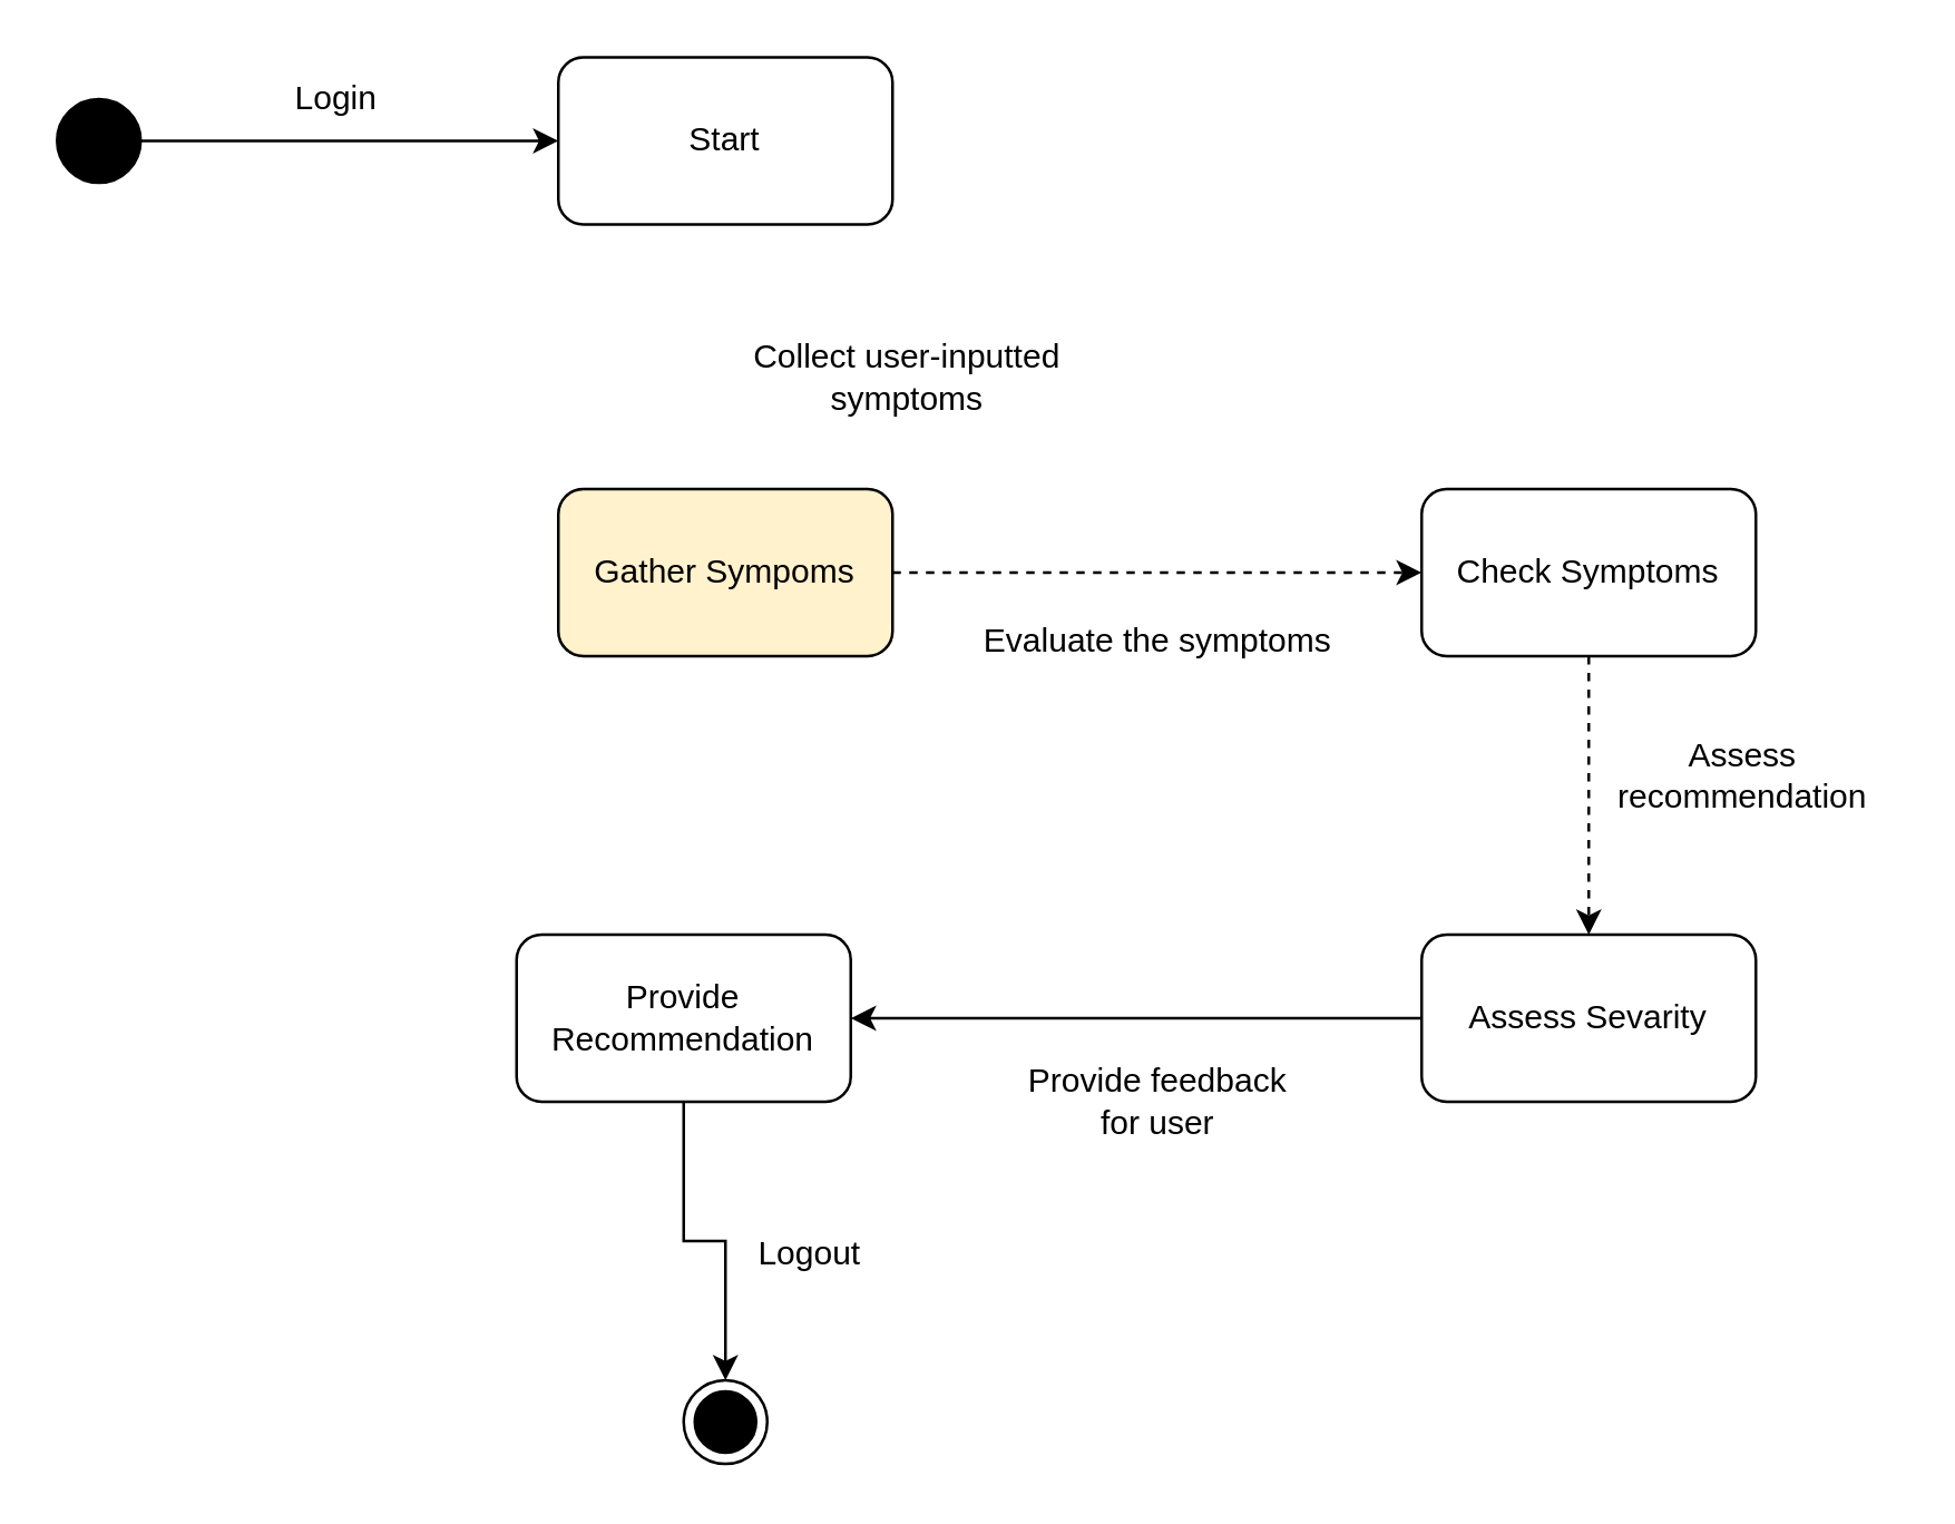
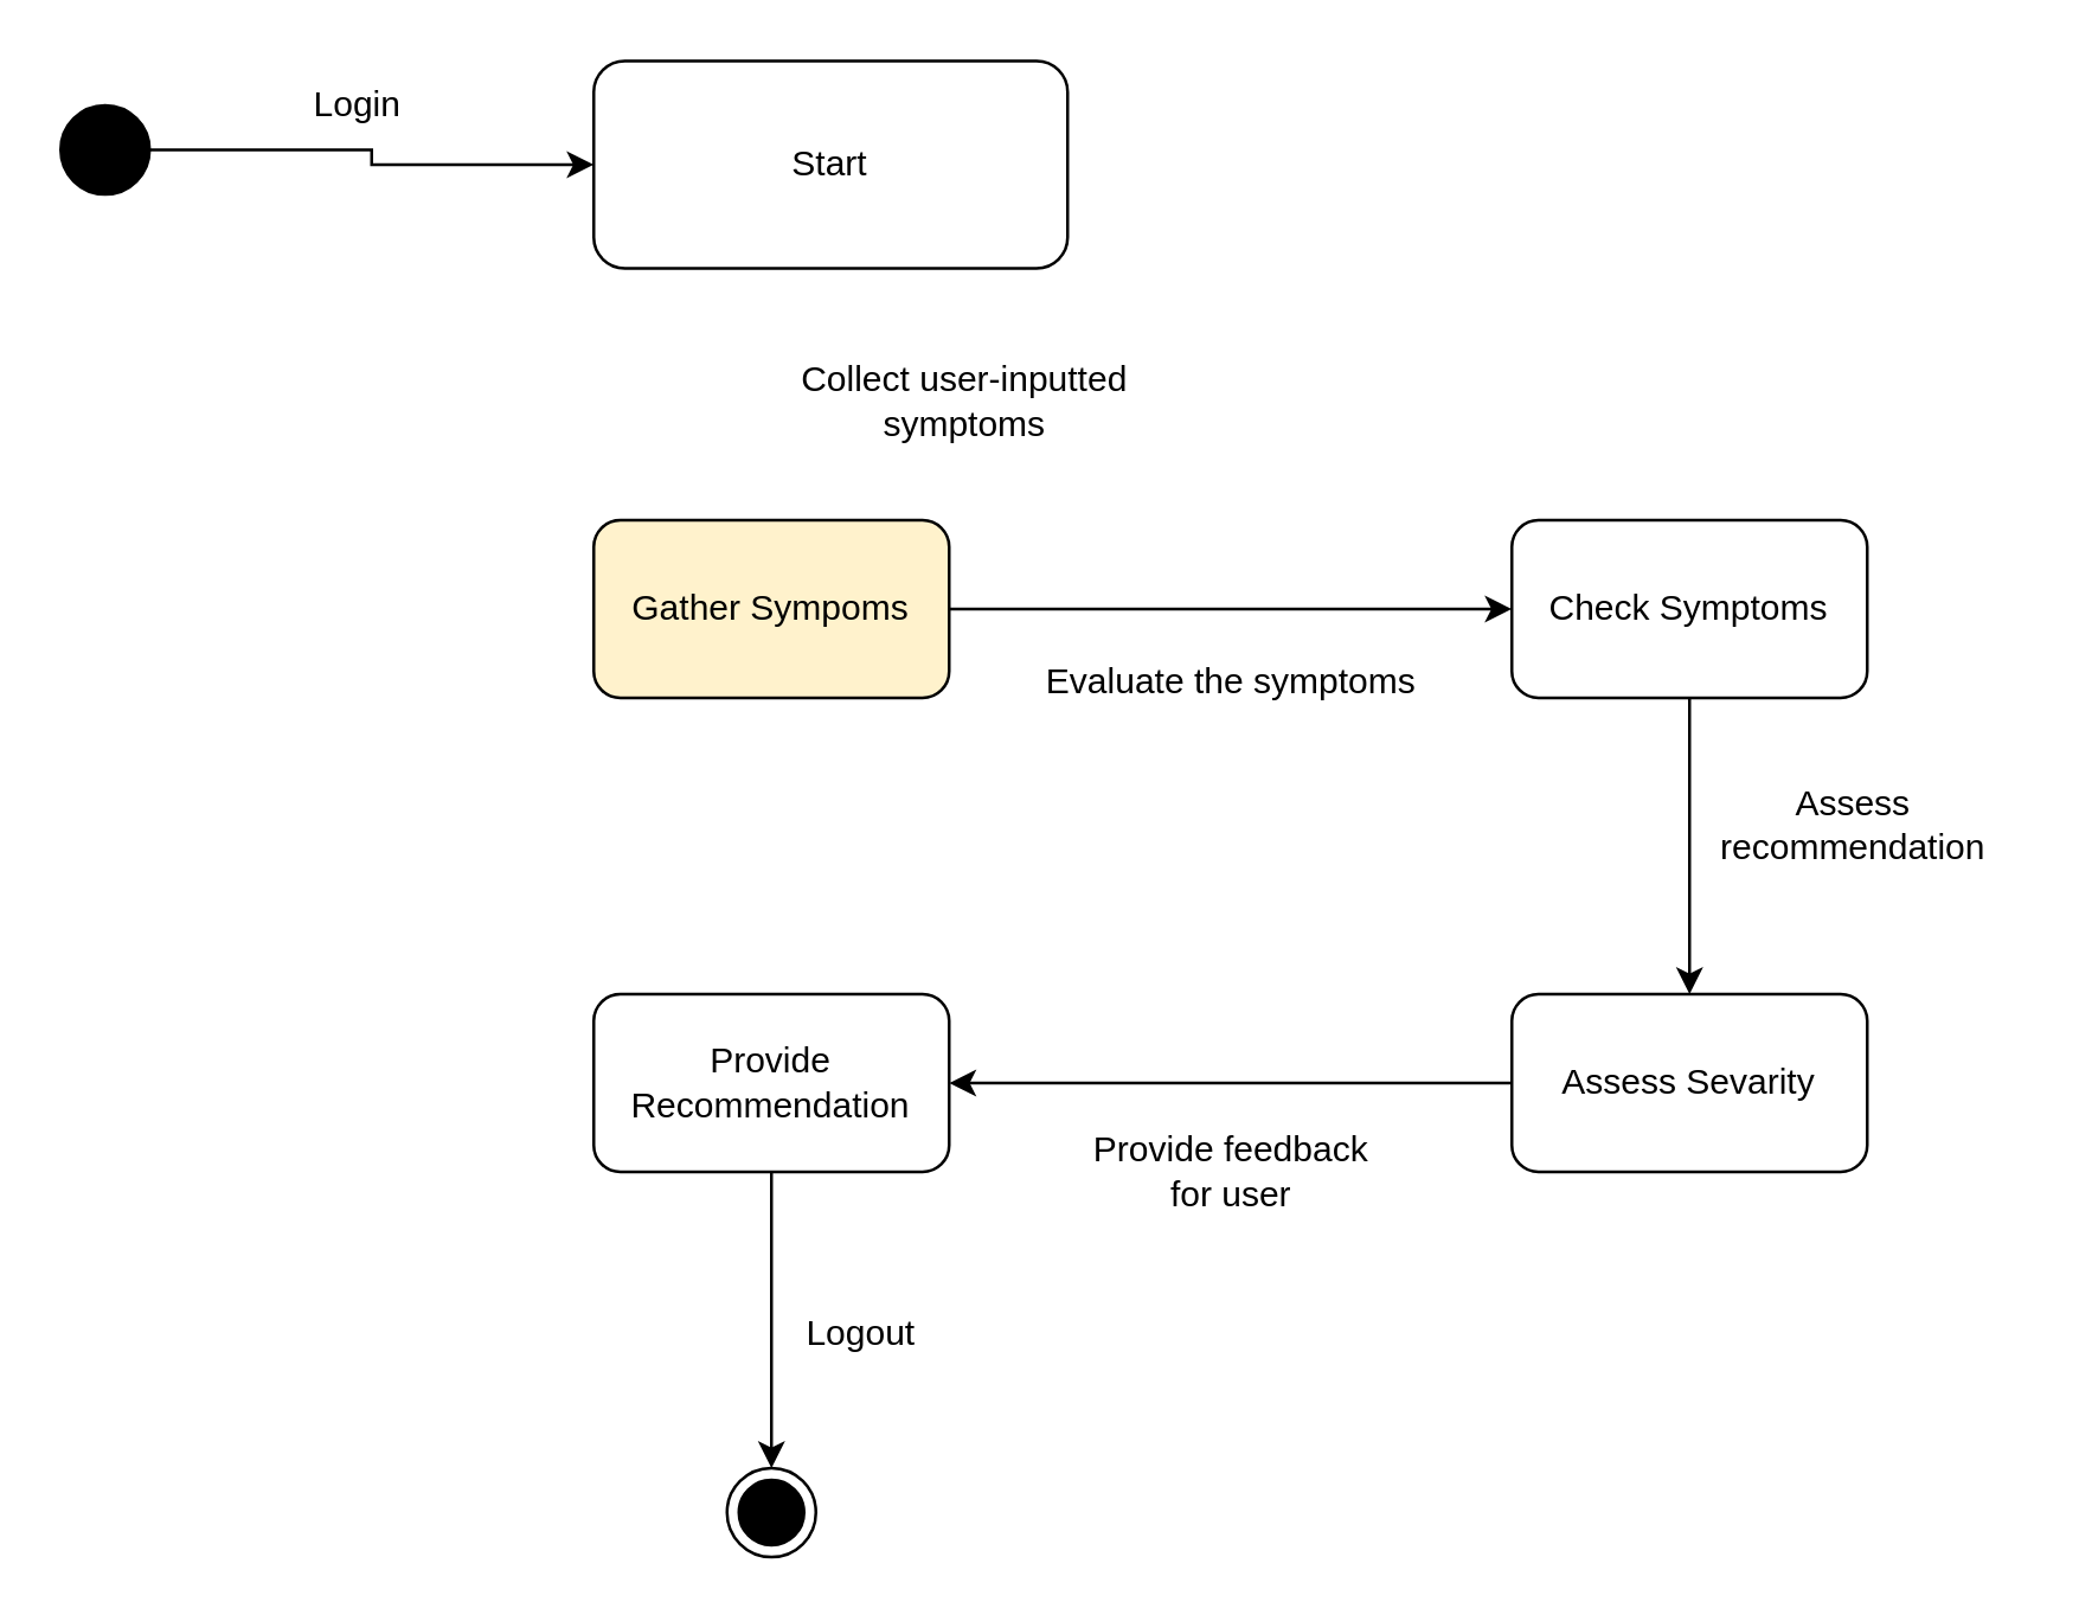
- <mxCell id="5" value="Start" style="rounded=1;whiteSpace=wrap;html=1;" parent="1" vertex="1"><mxGeometry x="200" y="20" width="120" height="60" as="geometry" /></mxCell>
+ <mxCell id="5" value="Start" style="rounded=1;whiteSpace=wrap;html=1;" parent="1" vertex="1"><mxGeometry x="200" y="20" width="160" height="70" as="geometry" /></mxCell>
- <mxCell id="6" style="edgeStyle=orthogonalEdgeStyle;rounded=0;orthogonalLoop=1;jettySize=auto;html=1;entryX=0;entryY=0.5;entryDx=0;entryDy=0;dashed=1;" edge="1" parent="1" source="7" target="13"><mxGeometry relative="1" as="geometry" /></mxCell>
+ <mxCell id="6" style="edgeStyle=orthogonalEdgeStyle;rounded=0;orthogonalLoop=1;jettySize=auto;html=1;entryX=0;entryY=0.5;entryDx=0;entryDy=0;" edge="1" parent="1" source="7" target="13"><mxGeometry relative="1" as="geometry" /></mxCell>
- <mxCell id="12" style="edgeStyle=orthogonalEdgeStyle;rounded=0;orthogonalLoop=1;jettySize=auto;html=1;dashed=1;" edge="1" parent="1" source="13" target="11"><mxGeometry relative="1" as="geometry" /></mxCell>
+ <mxCell id="12" style="edgeStyle=orthogonalEdgeStyle;rounded=0;orthogonalLoop=1;jettySize=auto;html=1;" edge="1" parent="1" source="13" target="11"><mxGeometry relative="1" as="geometry" /></mxCell>
- <mxCell id="9" value="Provide Recommendation" style="rounded=1;whiteSpace=wrap;html=1;" vertex="1" parent="1"><mxGeometry x="185" y="335" width="120" height="60" as="geometry" /></mxCell>
+ <mxCell id="9" value="Provide Recommendation" style="rounded=1;whiteSpace=wrap;html=1;" vertex="1" parent="1"><mxGeometry x="200" y="335" width="120" height="60" as="geometry" /></mxCell>
